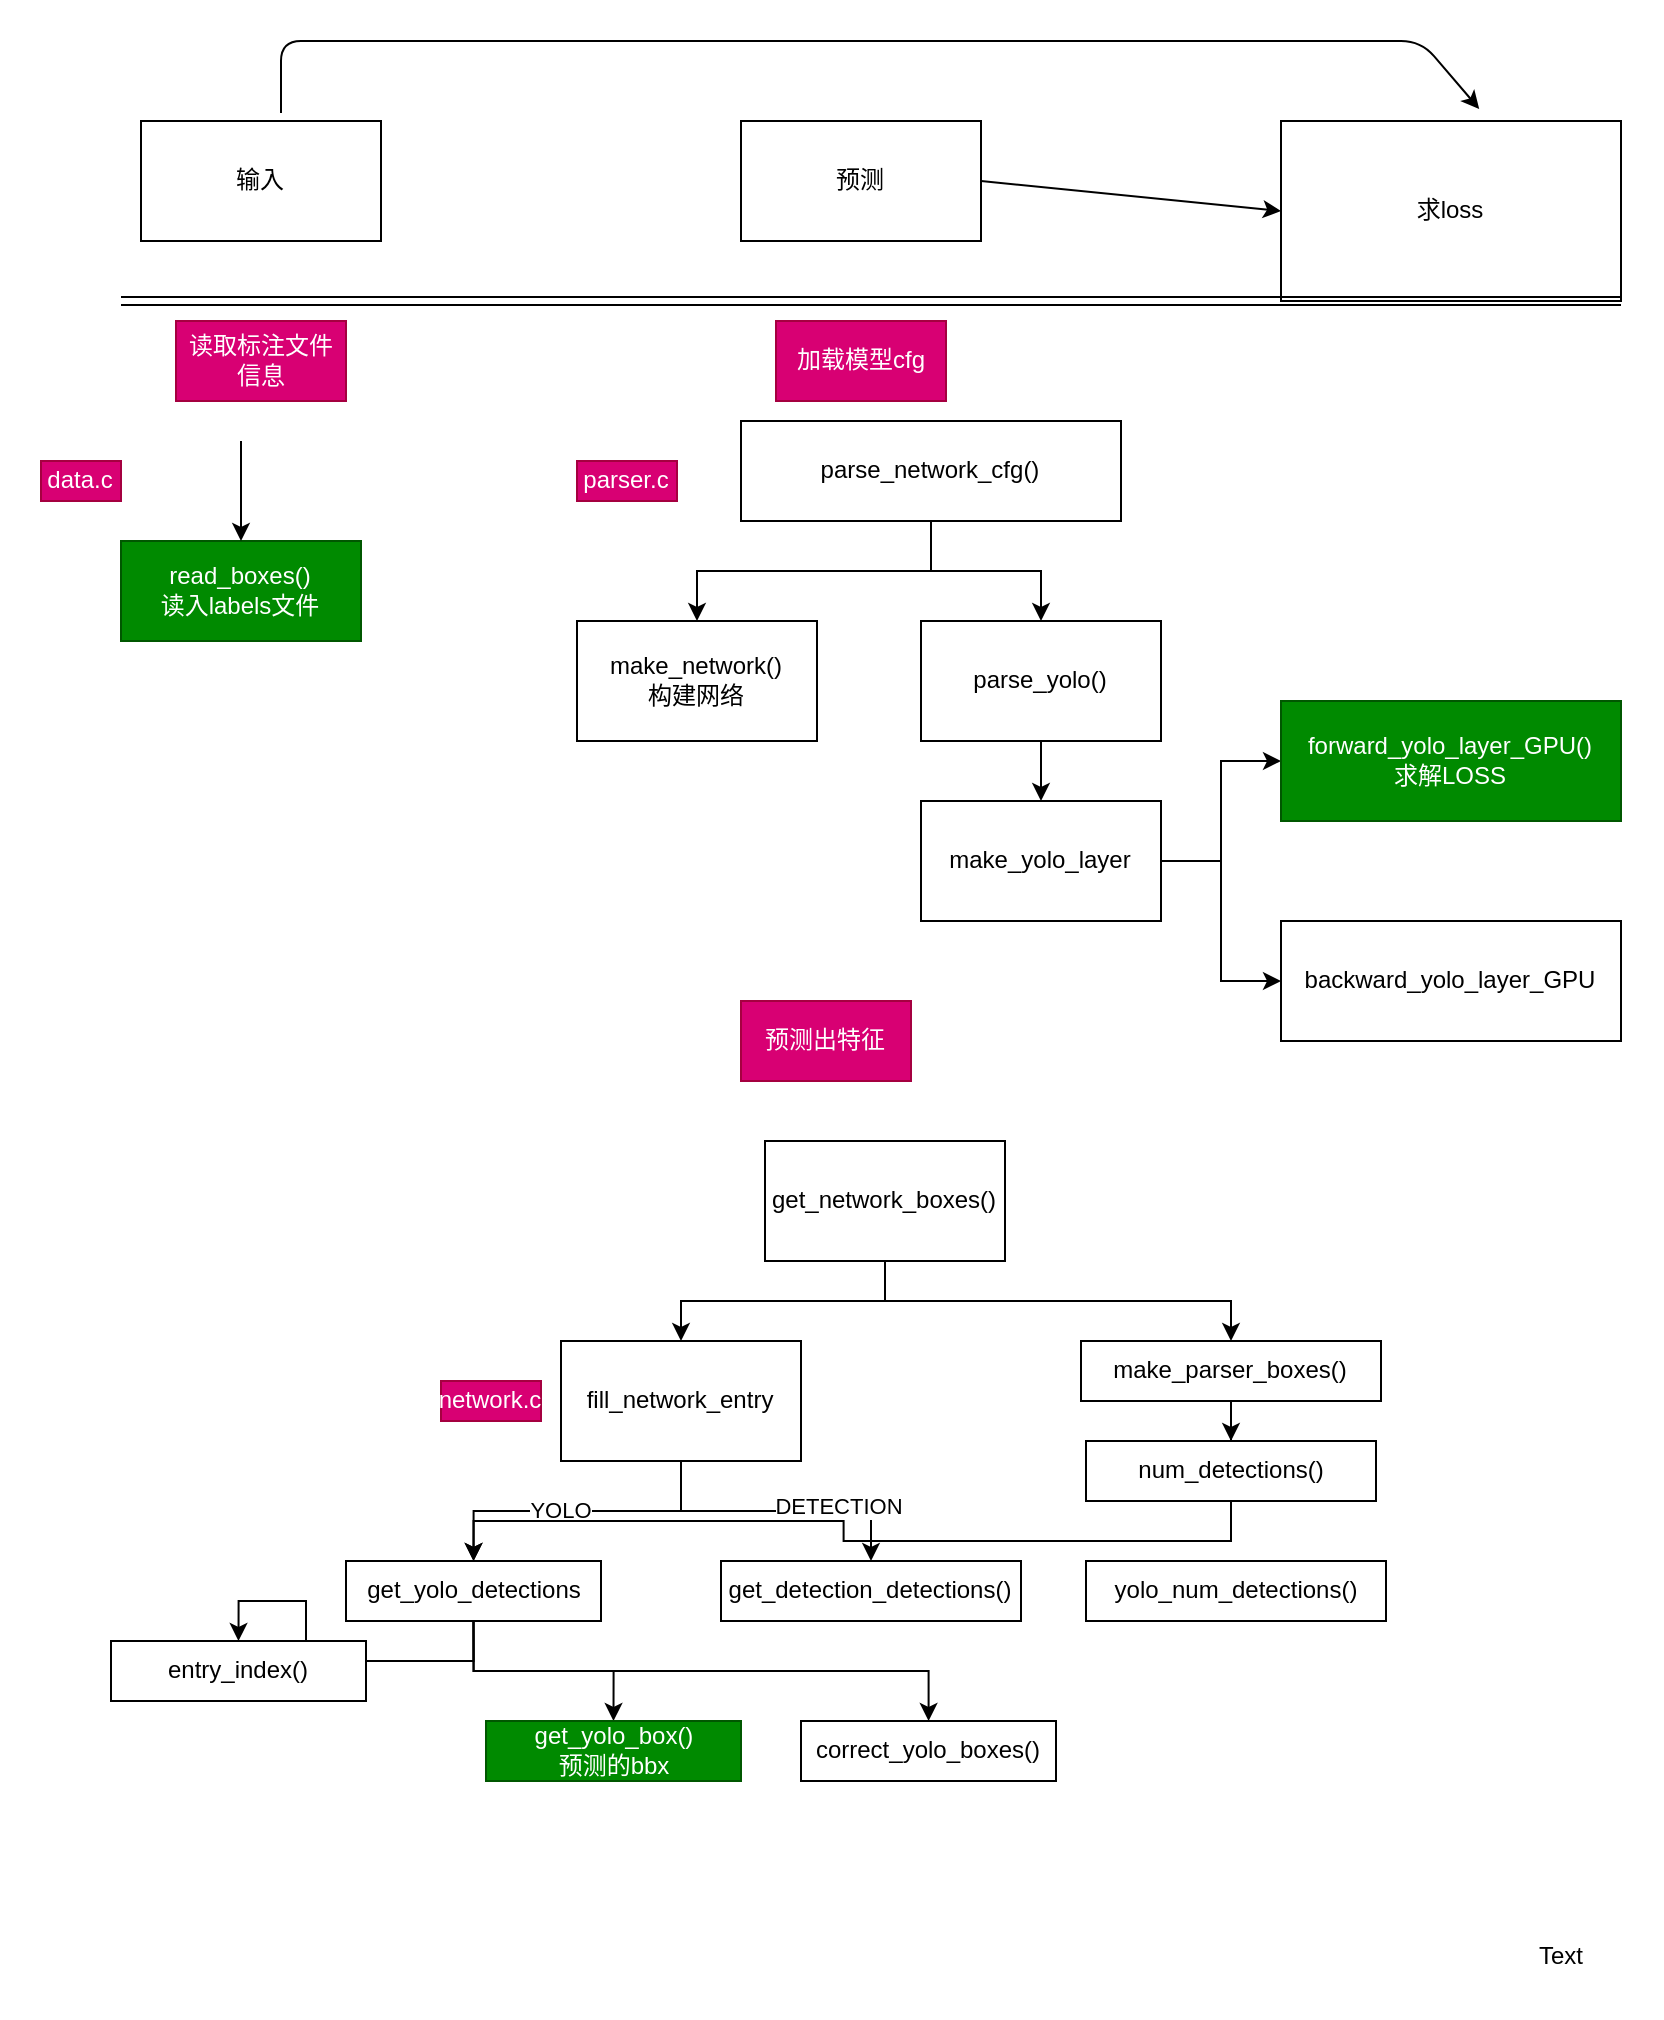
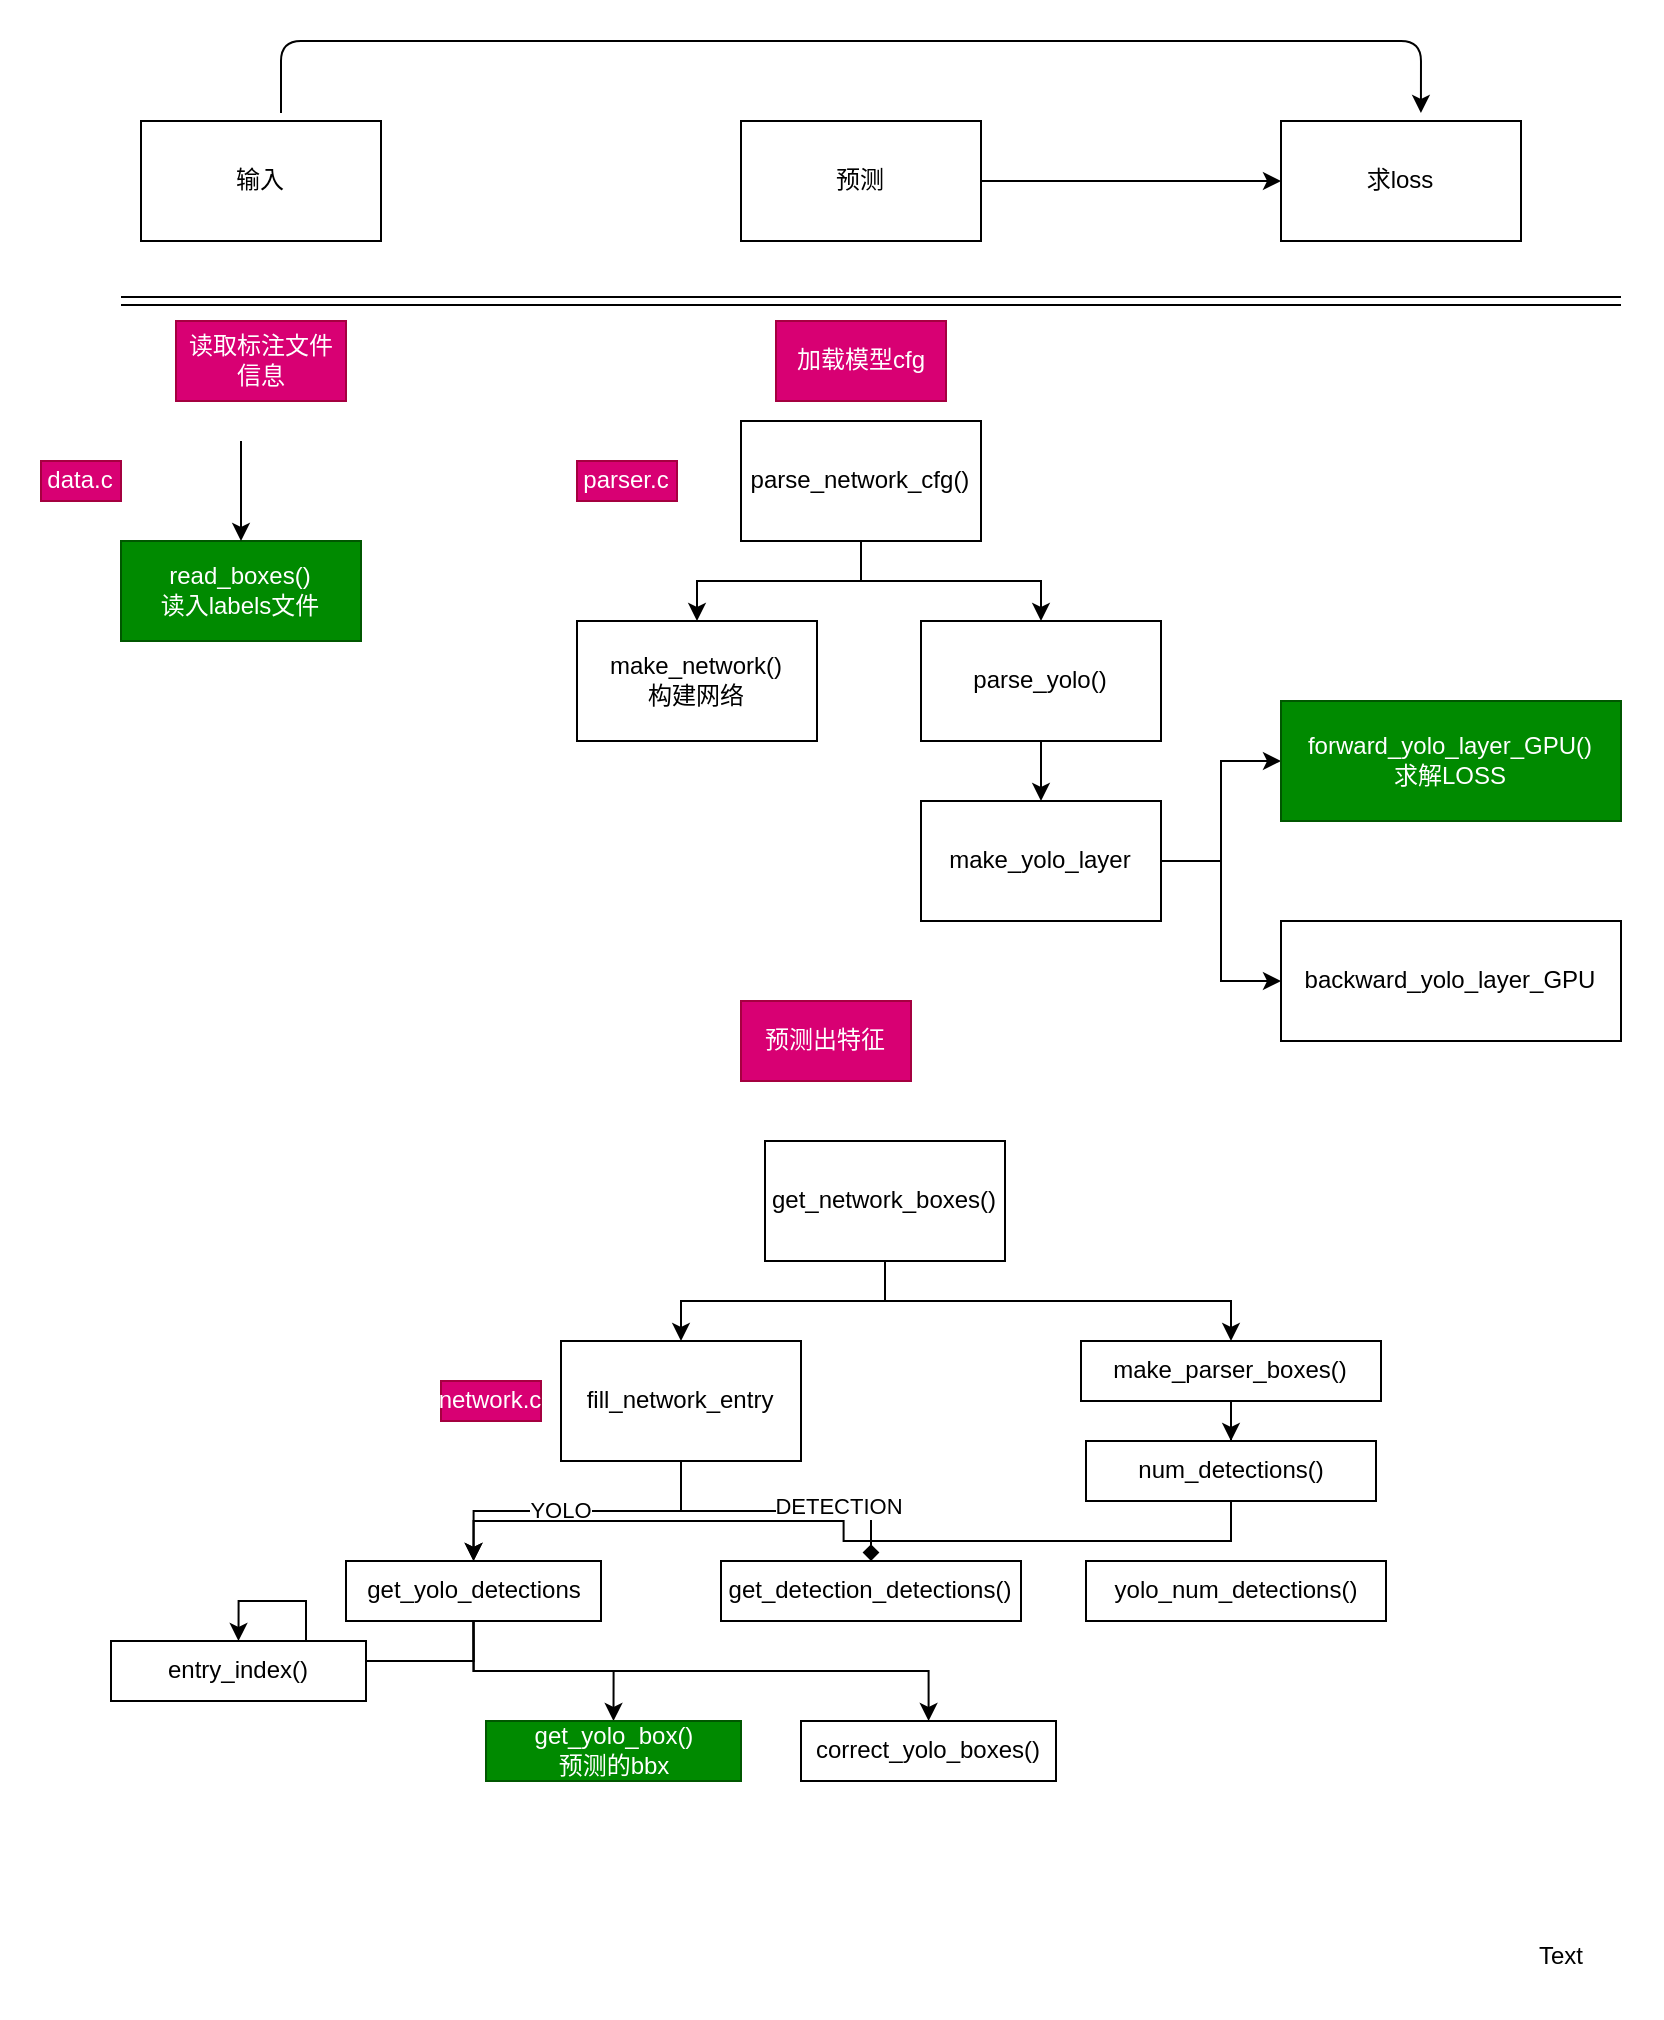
- <mxCell id="4" value="求loss" style="rounded=0;whiteSpace=wrap;html=1;" parent="1" vertex="1"><mxGeometry x="640" y="60" width="170" height="90" as="geometry" /></mxCell>
+ <mxCell id="4" value="求loss" style="rounded=0;whiteSpace=wrap;html=1;" parent="1" vertex="1"><mxGeometry x="640" y="60" width="120" height="60" as="geometry" /></mxCell>
- <mxCell id="9" value="parse_network_cfg()" style="rounded=0;whiteSpace=wrap;html=1;" parent="1" vertex="1"><mxGeometry x="370" y="210" width="190" height="50" as="geometry" /></mxCell>
+ <mxCell id="9" value="parse_network_cfg()" style="rounded=0;whiteSpace=wrap;html=1;" parent="1" vertex="1"><mxGeometry x="370" y="210" width="120" height="60" as="geometry" /></mxCell>
- <mxCell id="31" value="" style="edgeStyle=orthogonalEdgeStyle;rounded=0;orthogonalLoop=1;jettySize=auto;html=1;" parent="1" source="35" target="45" edge="1"><mxGeometry relative="1" as="geometry" /></mxCell>
+ <mxCell id="31" value="" style="edgeStyle=orthogonalEdgeStyle;rounded=0;orthogonalLoop=1;jettySize=auto;html=1;endArrow=diamond;" parent="1" source="35" target="45" edge="1"><mxGeometry relative="1" as="geometry" /></mxCell>
